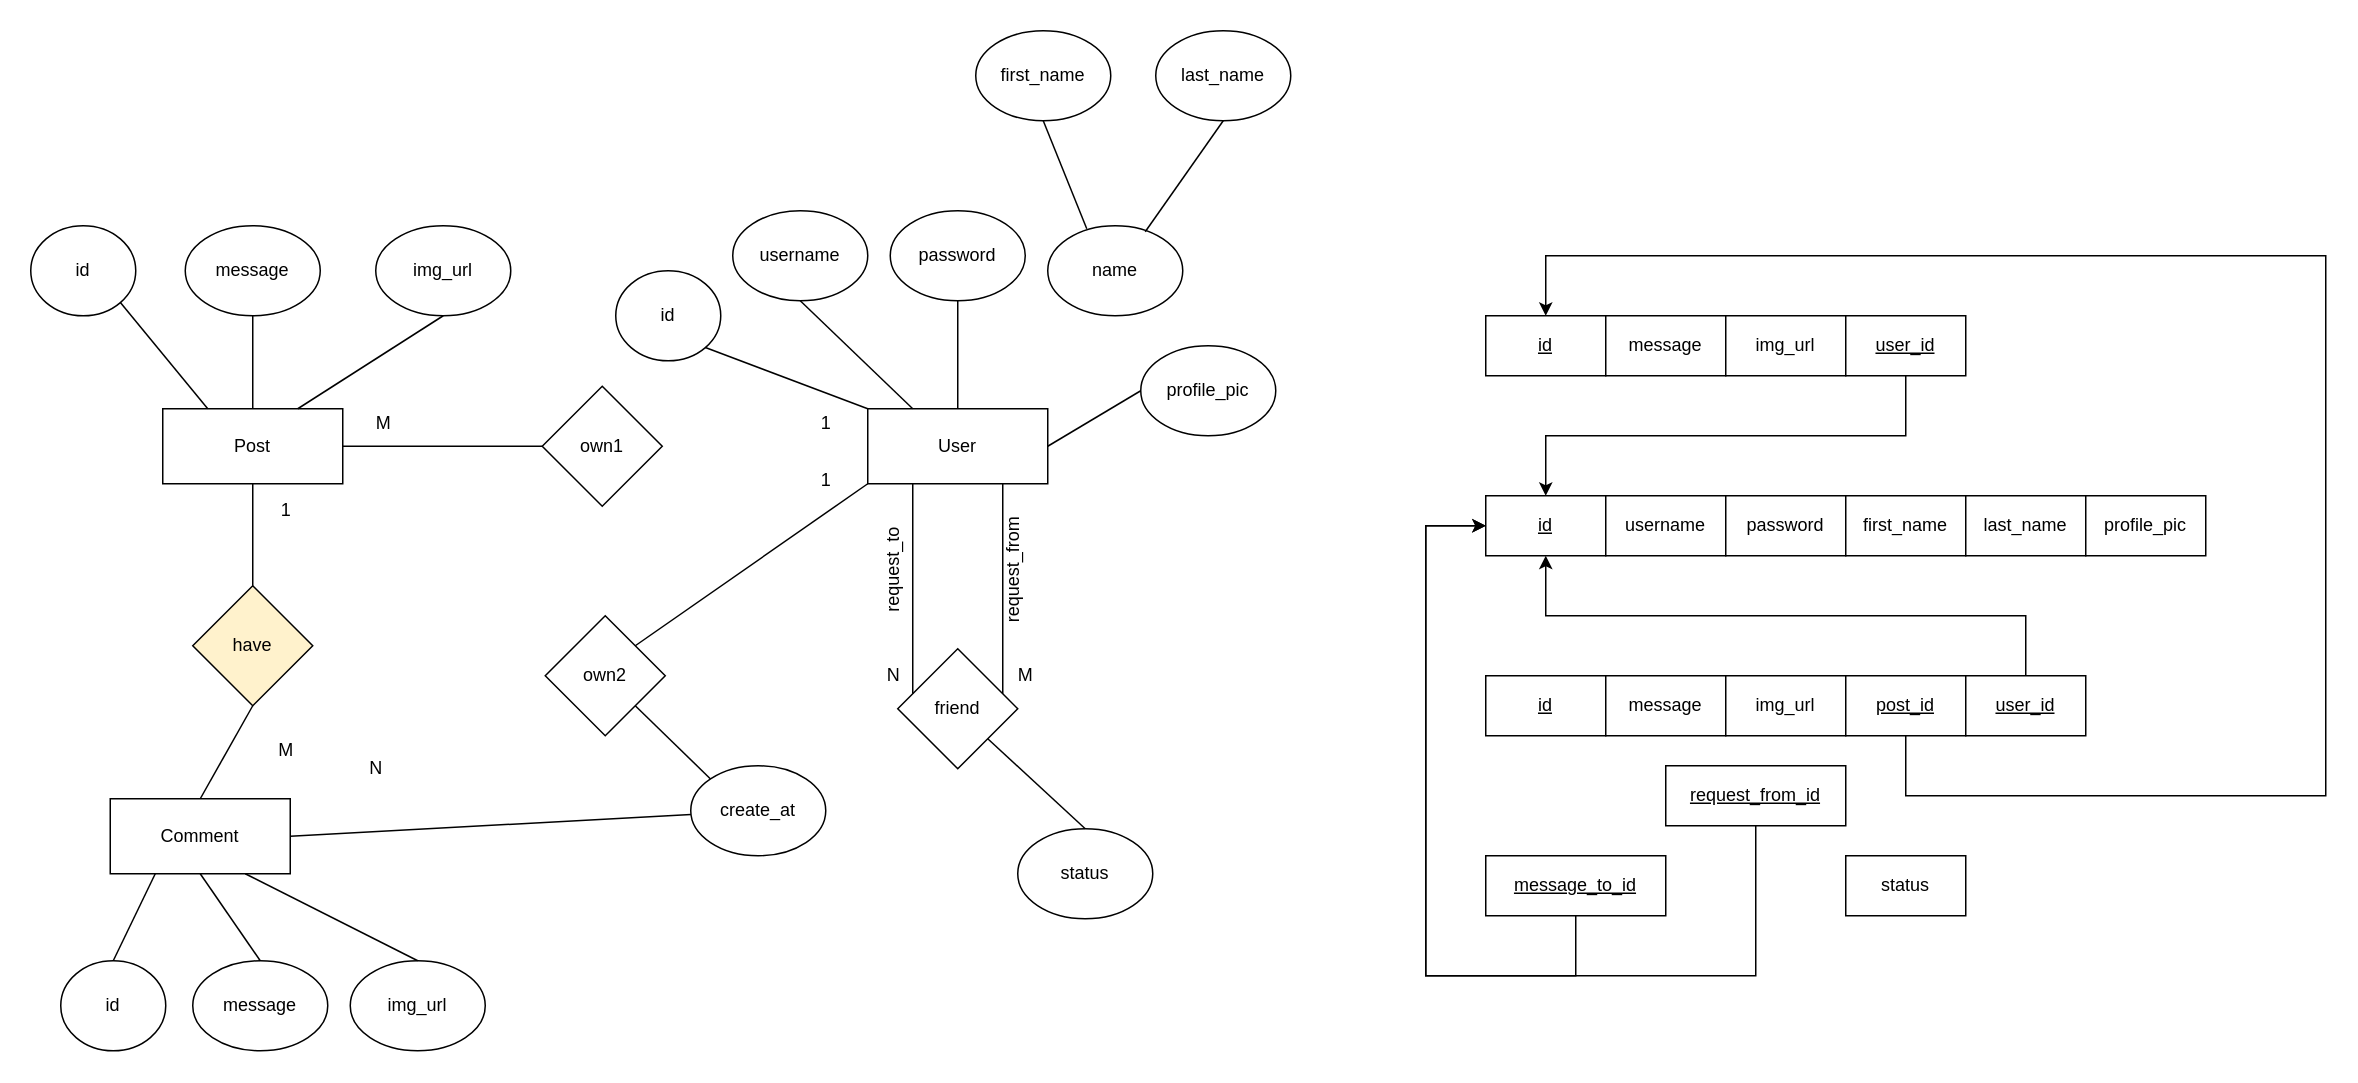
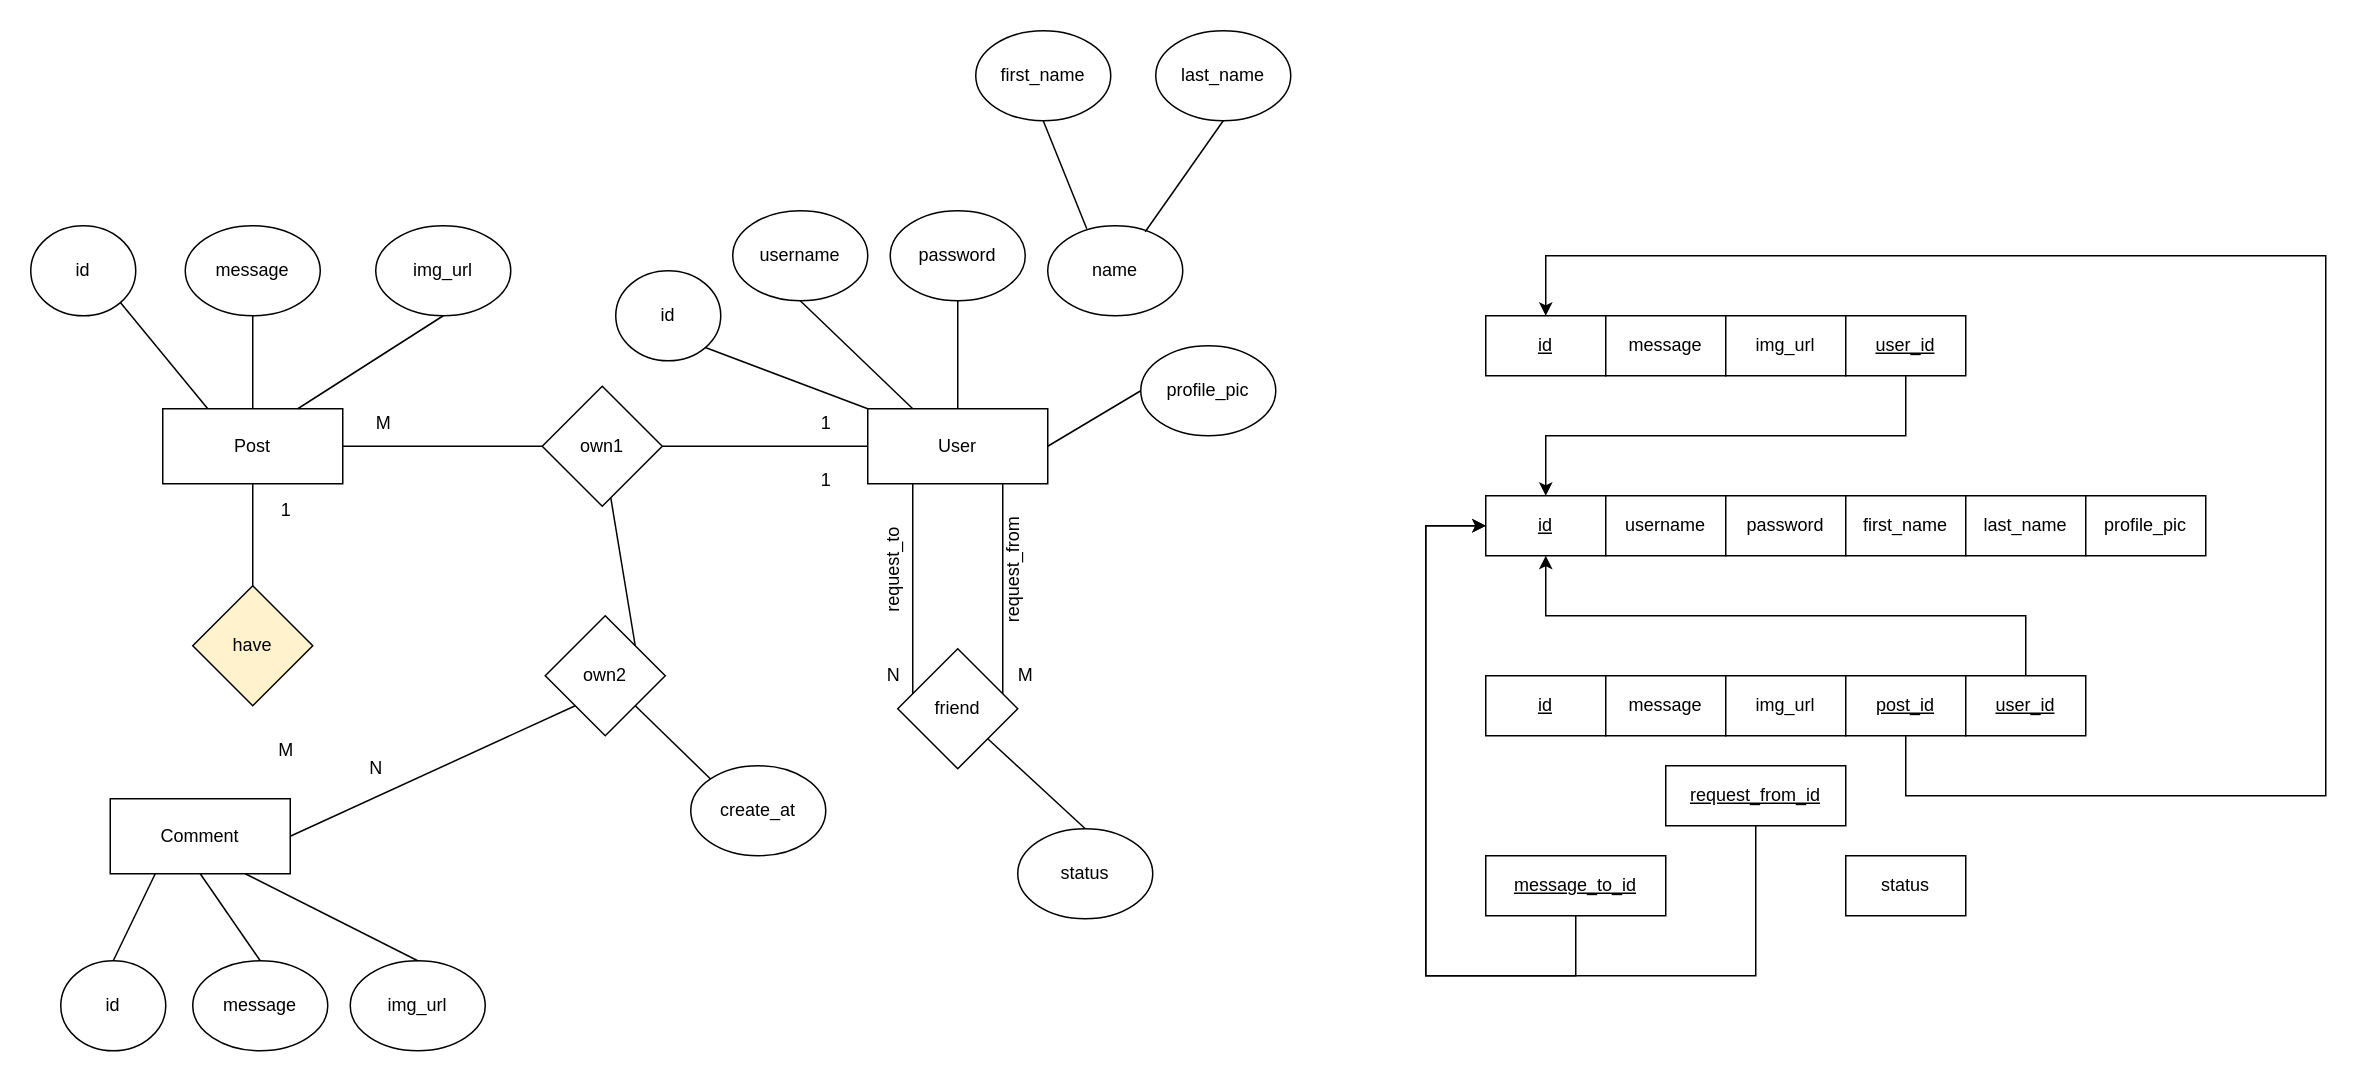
+ <mxCell id="9" value="" style="endArrow=none;html=1;entryX=0;entryY=0.5;entryDx=0;entryDy=0;exitX=1;exitY=0.5;exitDx=0;exitDy=0;" edge="1" parent="1" source="5" target="4"><mxGeometry width="50" height="50" relative="1" as="geometry"><mxPoint x="460" y="340" as="sourcePoint" /><mxPoint x="160" y="630" as="targetPoint" /></mxGeometry></mxCell>
- <mxCell id="11" value="" style="endArrow=none;html=1;entryX=0;entryY=1;entryDx=0;entryDy=0;exitX=1;exitY=0;exitDx=0;exitDy=0;" edge="1" parent="1" source="6" target="4"><mxGeometry width="50" height="50" relative="1" as="geometry"><mxPoint x="441" y="403" as="sourcePoint" /><mxPoint x="559" y="360" as="targetPoint" /></mxGeometry></mxCell>
+ <mxCell id="11" value="" style="endArrow=none;html=1;exitX=1;exitY=0;exitDx=0;exitDy=0;" edge="1" parent="1" source="6" target="5"><mxGeometry width="50" height="50" relative="1" as="geometry"><mxPoint x="441" y="403" as="sourcePoint" /><mxPoint x="559" y="360" as="targetPoint" /></mxGeometry></mxCell>
- <mxCell id="14" value="" style="endArrow=none;html=1;entryX=0.5;entryY=0;entryDx=0;entryDy=0;exitX=0.5;exitY=1;exitDx=0;exitDy=0;" edge="1" parent="1" source="7" target="3"><mxGeometry width="50" height="50" relative="1" as="geometry"><mxPoint x="250" y="400" as="sourcePoint" /><mxPoint x="250" y="488" as="targetPoint" /></mxGeometry></mxCell>
- <mxCell id="12" value="" style="endArrow=none;html=1;exitX=1;exitY=0.5;exitDx=0;exitDy=0;" edge="1" parent="1" source="3" target="38"><mxGeometry width="50" height="50" relative="1" as="geometry"><mxPoint x="240" y="600" as="sourcePoint" /><mxPoint x="360" y="540" as="targetPoint" /></mxGeometry></mxCell>
+ <mxCell id="12" value="" style="endArrow=none;html=1;exitX=1;exitY=0.5;exitDx=0;exitDy=0;entryX=0;entryY=1;entryDx=0;entryDy=0;" edge="1" parent="1" source="3" target="6"><mxGeometry width="50" height="50" relative="1" as="geometry"><mxPoint x="240" y="600" as="sourcePoint" /><mxPoint x="360" y="540" as="targetPoint" /></mxGeometry></mxCell>
